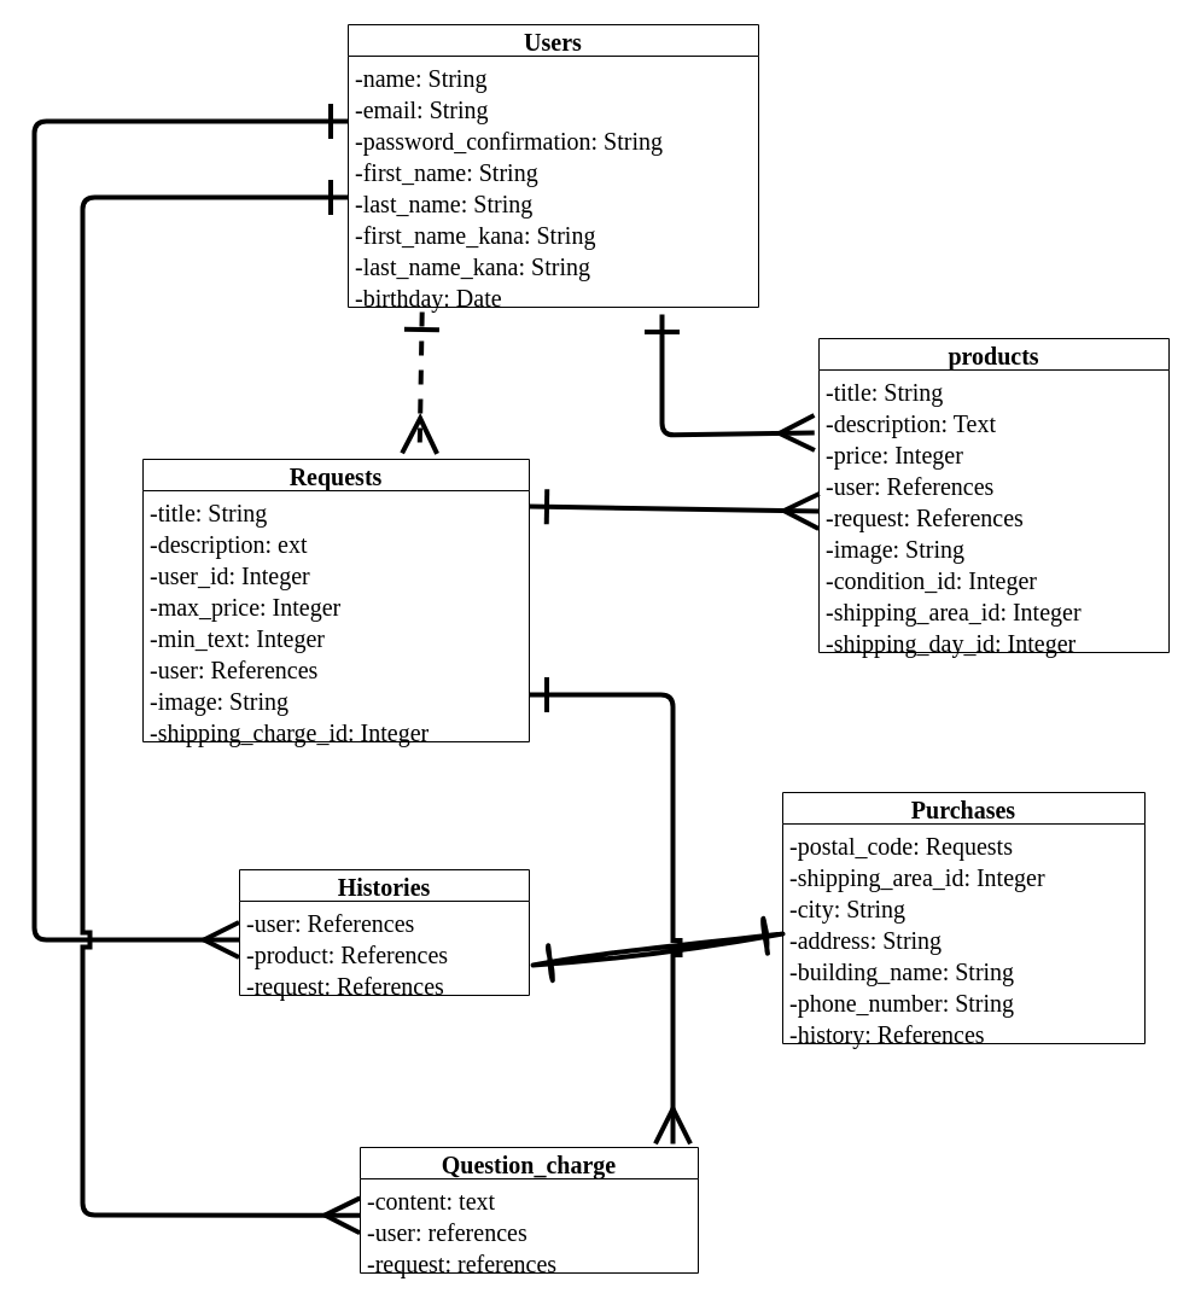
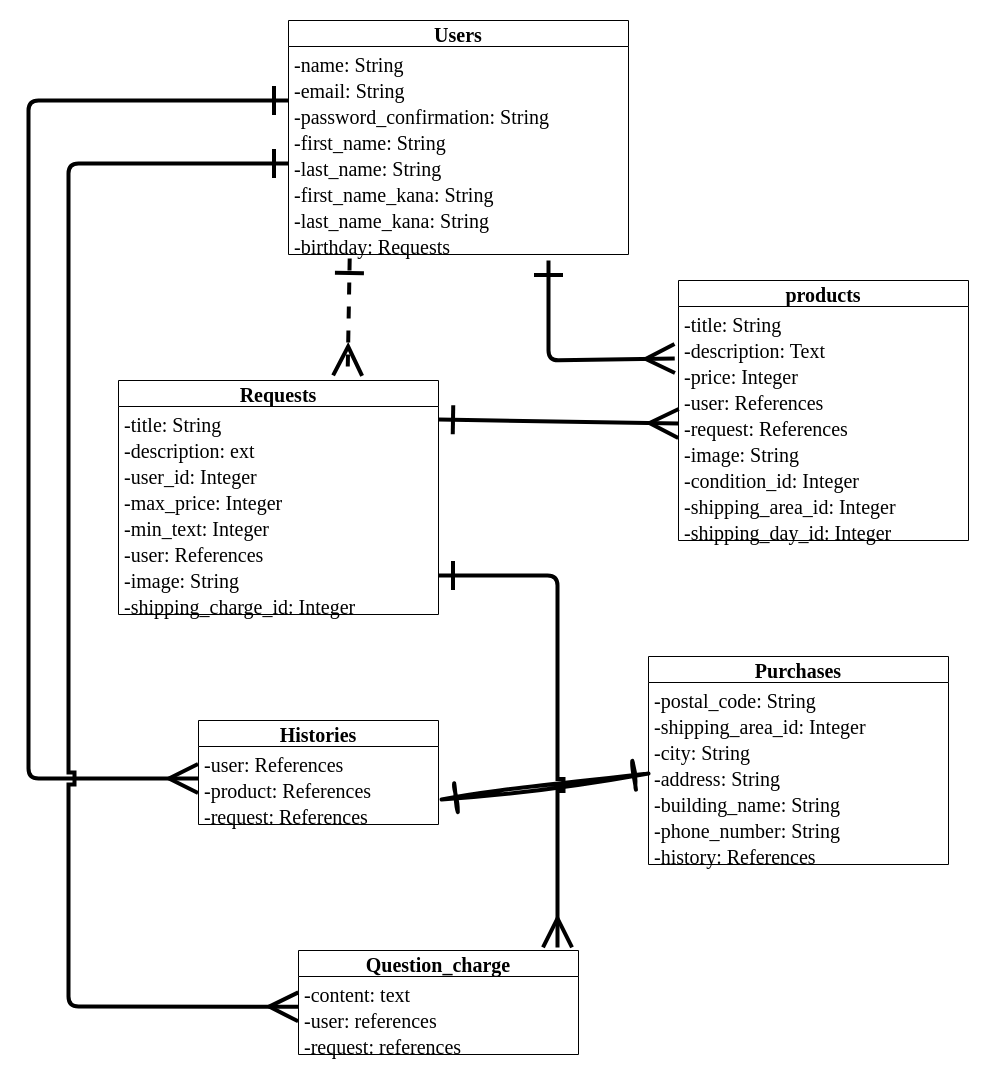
- <mxCell id="14" value="-birthday: Date" style="text;strokeColor=none;fillColor=none;align=left;verticalAlign=top;spacingLeft=4;spacingRight=4;overflow=hidden;rotatable=0;points=[[0,0.5],[1,0.5]];portConstraint=eastwest;rounded=0;shadow=0;sketch=0;hachureGap=4;jiggle=2;curveFitting=1;fontFamily=Verdana;fontSize=20;" parent="6" vertex="1"><mxGeometry y="208" width="340" height="26" as="geometry" /></mxCell>
+ <mxCell id="14" value="-birthday: Requests" style="text;strokeColor=none;fillColor=none;align=left;verticalAlign=top;spacingLeft=4;spacingRight=4;overflow=hidden;rotatable=0;points=[[0,0.5],[1,0.5]];portConstraint=eastwest;rounded=0;shadow=0;sketch=0;hachureGap=4;jiggle=2;curveFitting=1;fontFamily=Verdana;fontSize=20;" parent="6" vertex="1"><mxGeometry y="208" width="340" height="26" as="geometry" /></mxCell>
- <mxCell id="35" value="-postal_code: Requests" style="text;strokeColor=none;fillColor=none;align=left;verticalAlign=top;spacingLeft=4;spacingRight=4;overflow=hidden;rotatable=0;points=[[0,0.5],[1,0.5]];portConstraint=eastwest;rounded=0;shadow=0;sketch=0;hachureGap=4;jiggle=2;curveFitting=1;fontFamily=Verdana;fontSize=20;" parent="34" vertex="1"><mxGeometry y="26" width="300" height="26" as="geometry" /></mxCell>
+ <mxCell id="35" value="-postal_code: String" style="text;strokeColor=none;fillColor=none;align=left;verticalAlign=top;spacingLeft=4;spacingRight=4;overflow=hidden;rotatable=0;points=[[0,0.5],[1,0.5]];portConstraint=eastwest;rounded=0;shadow=0;sketch=0;hachureGap=4;jiggle=2;curveFitting=1;fontFamily=Verdana;fontSize=20;" parent="34" vertex="1"><mxGeometry y="26" width="300" height="26" as="geometry" /></mxCell>
